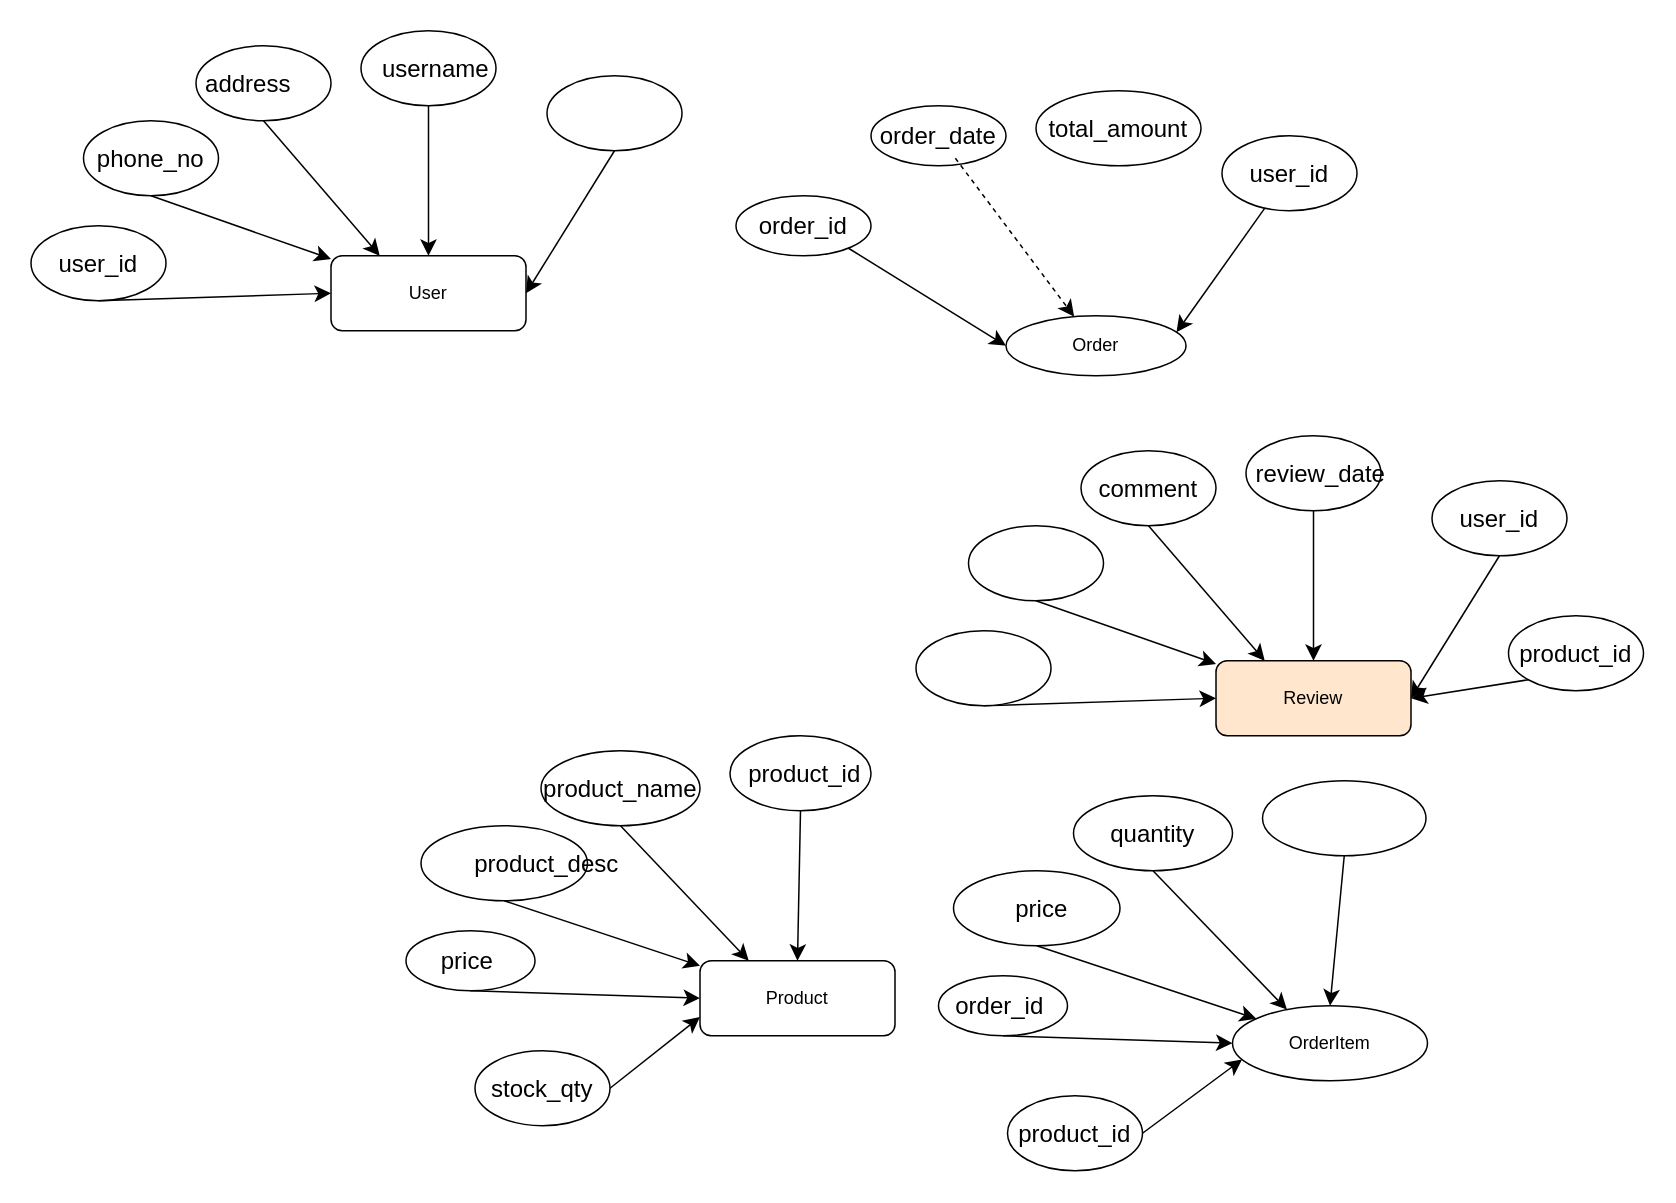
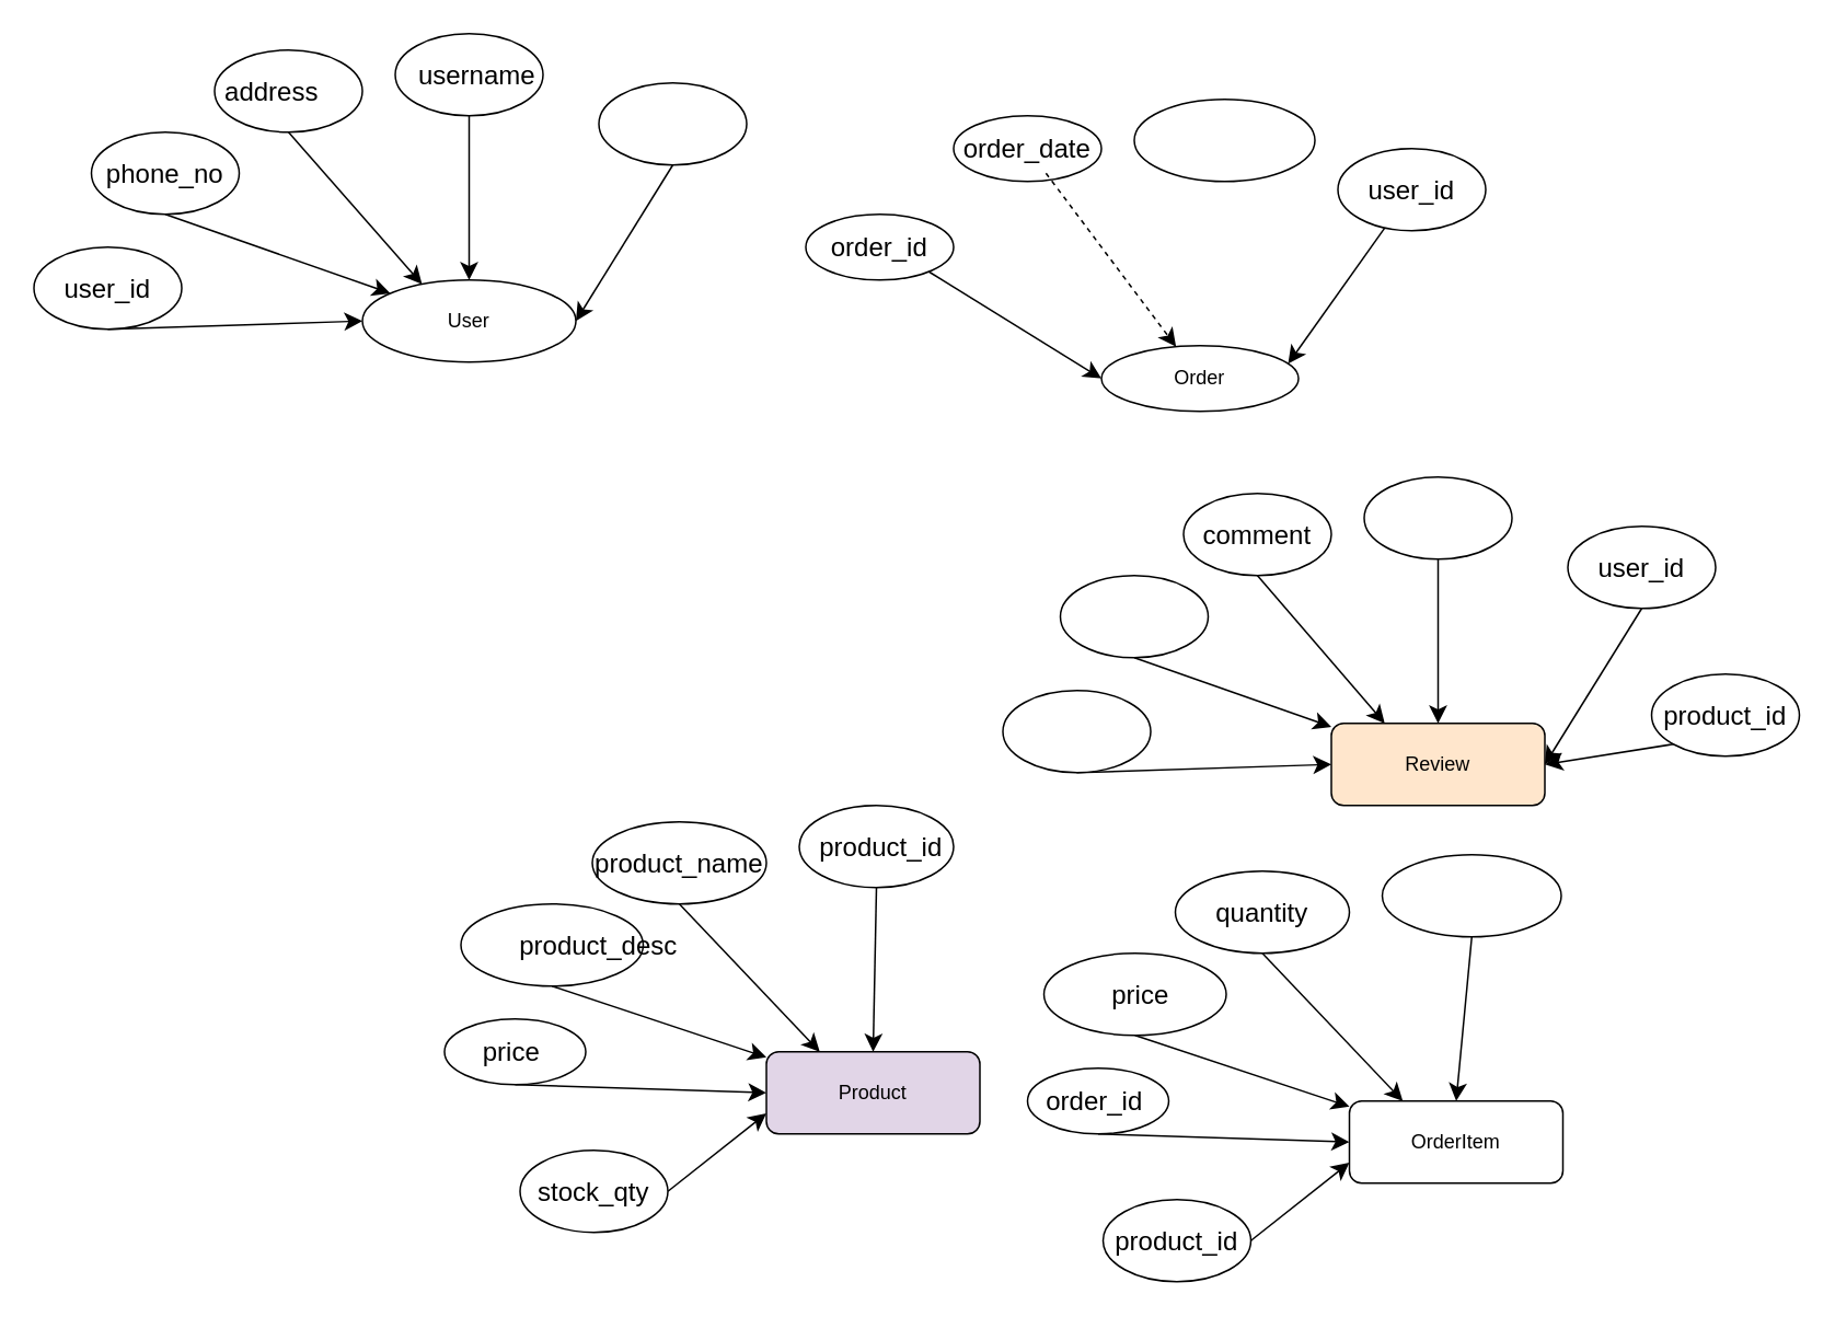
- <mxCell id="22" value="total_amount&lt;div&gt;&lt;br&gt;&lt;/div&gt;" style="text;html=1;align=center;verticalAlign=middle;whiteSpace=wrap;rounded=0;fontSize=16;" vertex="1" parent="1"><mxGeometry x="700" y="80" width="90" height="30" as="geometry" /></mxCell>
- <mxCell id="5" value="User" style="rounded=1;whiteSpace=wrap;html=1;fontSize=12;glass=0;strokeWidth=1;shadow=0;" parent="1" vertex="1"><mxGeometry x="220" y="170" width="130" height="50" as="geometry" /></mxCell>
+ <mxCell id="5" value="User" style="ellipse;whiteSpace=wrap;html=1;fontSize=12;glass=0;strokeWidth=1;shadow=0;" parent="1" vertex="1"><mxGeometry x="220" y="170" width="130" height="50" as="geometry" /></mxCell>
- <mxCell id="36" value="review_date" style="text;html=1;align=center;verticalAlign=middle;whiteSpace=wrap;rounded=0;fontSize=16;" vertex="1" parent="1"><mxGeometry x="850" y="300" width="60" height="30" as="geometry" /></mxCell>
- <mxCell id="46" value="Product" style="rounded=1;whiteSpace=wrap;html=1;fontSize=12;glass=0;strokeWidth=1;shadow=0;" vertex="1" parent="1"><mxGeometry x="466" y="640" width="130" height="50" as="geometry" /></mxCell>
+ <mxCell id="46" value="Product" style="rounded=1;whiteSpace=wrap;html=1;fontSize=12;glass=0;strokeWidth=1;shadow=0;fillColor=#e1d5e7;" vertex="1" parent="1"><mxGeometry x="466" y="640" width="130" height="50" as="geometry" /></mxCell>
- <mxCell id="62" value="OrderItem" style="ellipse;whiteSpace=wrap;html=1;fontSize=12;glass=0;strokeWidth=1;shadow=0;" vertex="1" parent="1"><mxGeometry x="821" y="670" width="130" height="50" as="geometry" /></mxCell>
+ <mxCell id="62" value="OrderItem" style="rounded=1;whiteSpace=wrap;html=1;fontSize=12;glass=0;strokeWidth=1;shadow=0;" vertex="1" parent="1"><mxGeometry x="821" y="670" width="130" height="50" as="geometry" /></mxCell>
